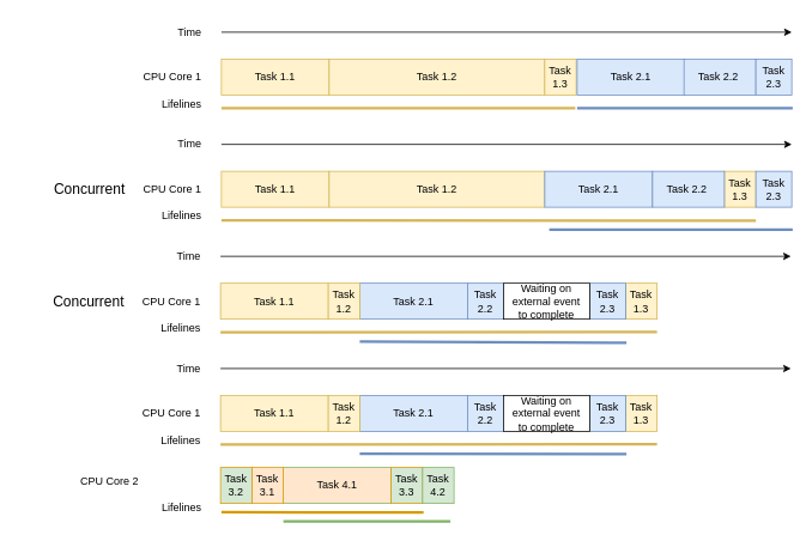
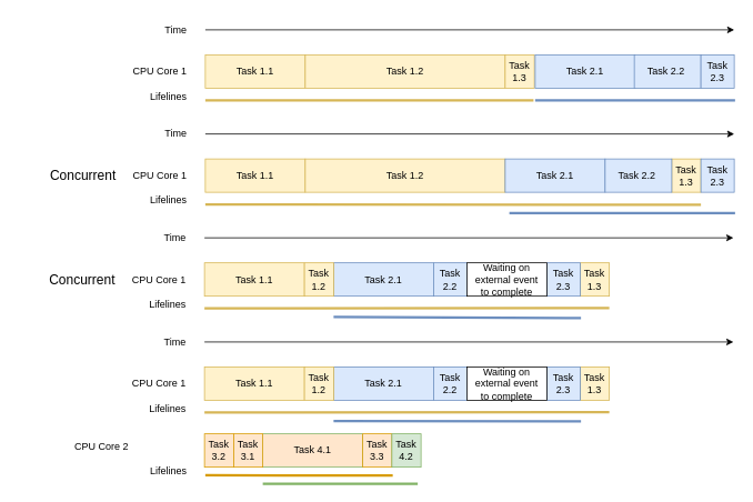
- <mxCell id="55" value="Task 3.2" style="rounded=0;whiteSpace=wrap;html=1;fillColor=#d5e8d4;strokeColor=#d79b00;rotation=0;" vertex="1" parent="1"><mxGeometry x="245" y="520" width="35" height="40" as="geometry" /></mxCell>
+ <mxCell id="55" value="Task 3.2" style="rounded=0;whiteSpace=wrap;html=1;fillColor=#ffe6cc;strokeColor=#d79b00;rotation=0;" vertex="1" parent="1"><mxGeometry x="245" y="520" width="35" height="40" as="geometry" /></mxCell>
- <mxCell id="57" value="Task 3.3" style="rounded=0;whiteSpace=wrap;html=1;fillColor=#d5e8d4;strokeColor=#d79b00;rotation=0;" vertex="1" parent="1"><mxGeometry x="435" y="520" width="35" height="40" as="geometry" /></mxCell>
+ <mxCell id="57" value="Task 3.3" style="rounded=0;whiteSpace=wrap;html=1;fillColor=#ffe6cc;strokeColor=#d79b00;rotation=0;" vertex="1" parent="1"><mxGeometry x="435" y="520" width="35" height="40" as="geometry" /></mxCell>
